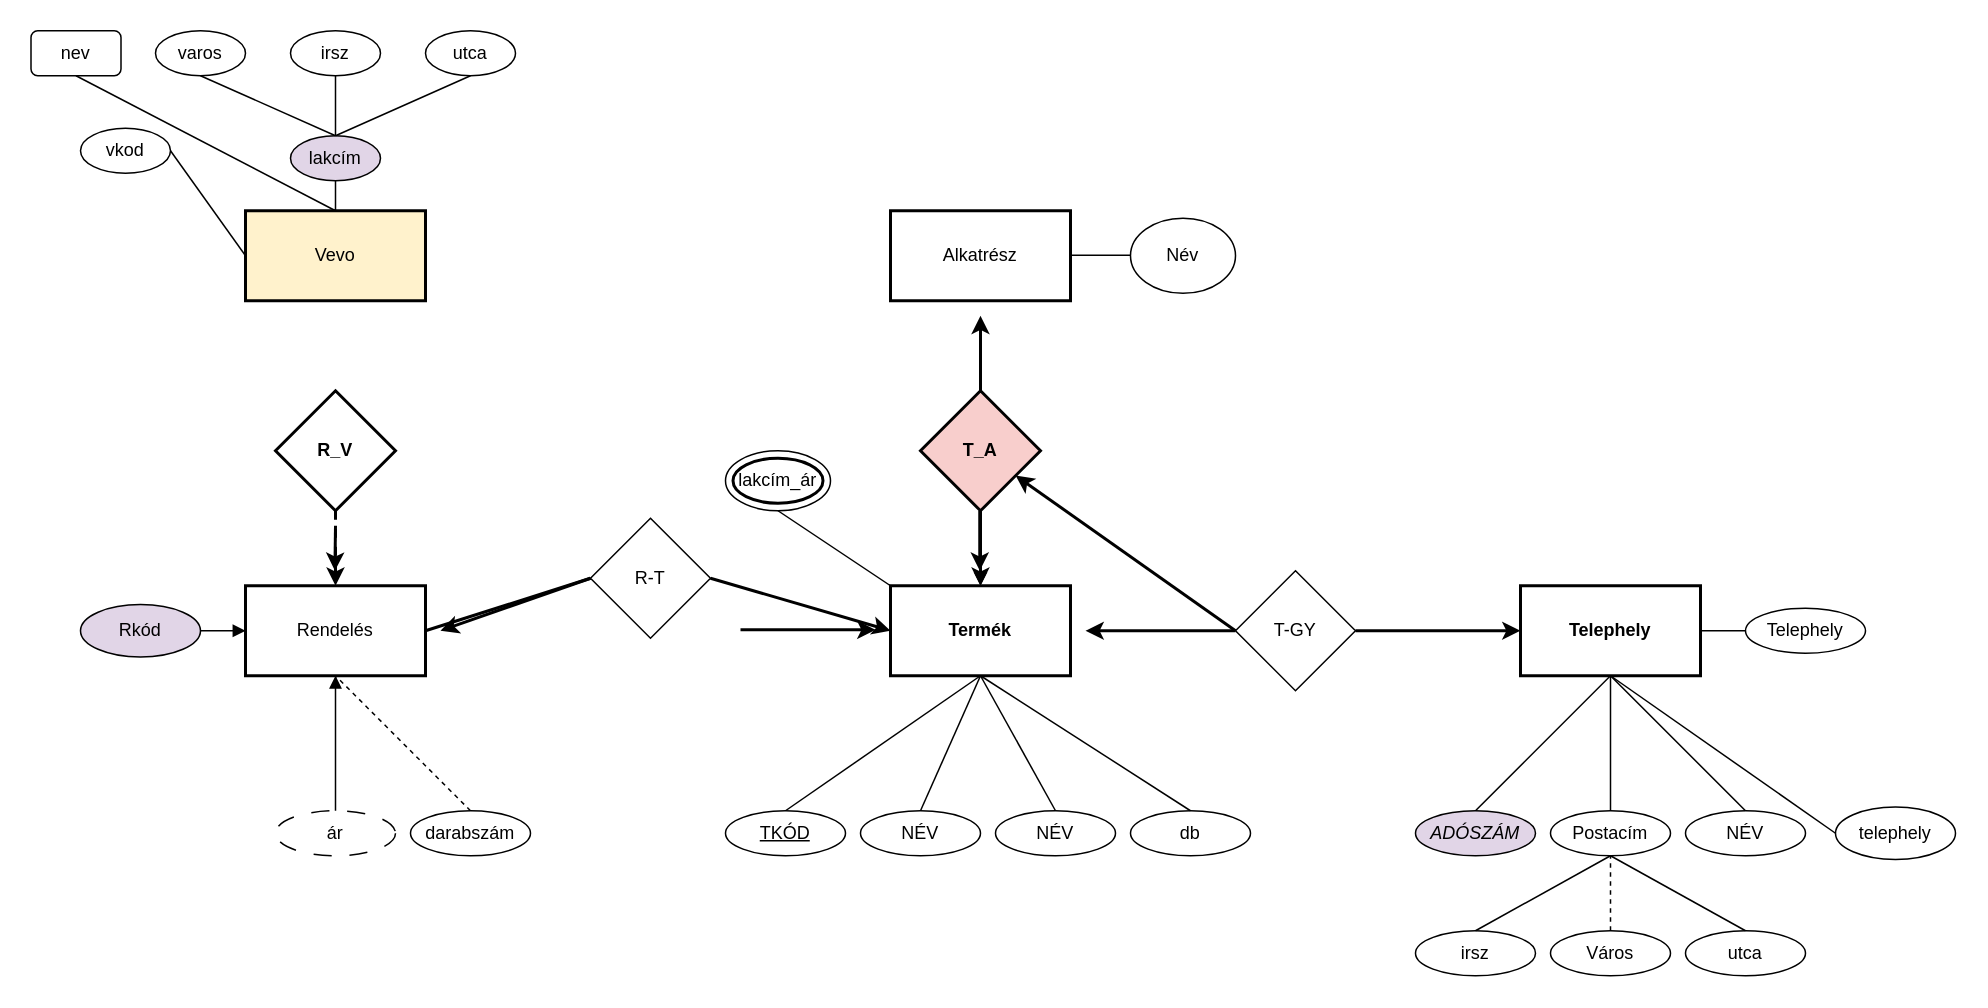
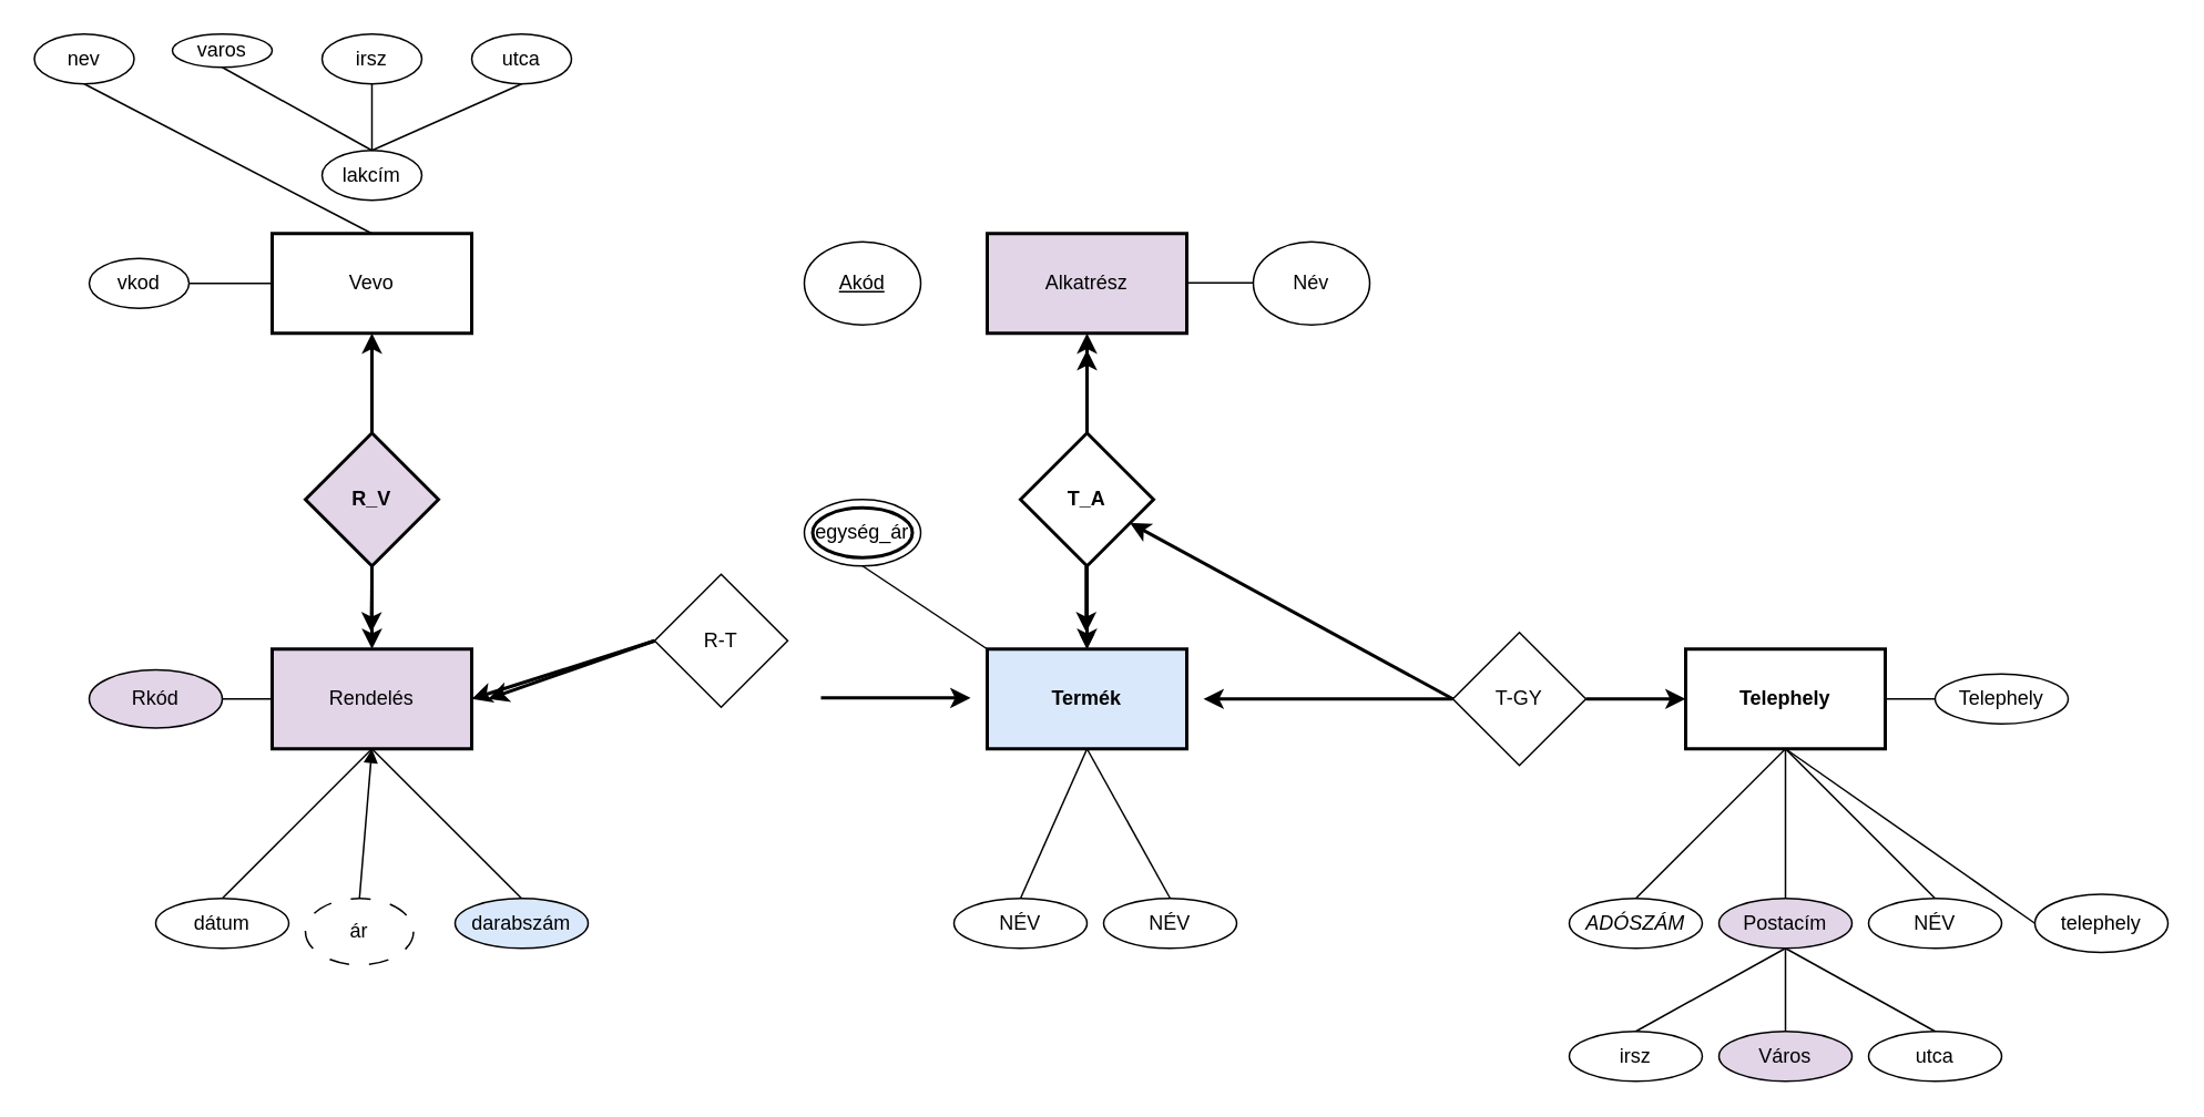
- <mxCell id="60" value="nev" style="whiteSpace=wrap;html=1;rounded=1;" vertex="1" parent="1"><mxGeometry x="20" y="20" width="60" height="30" as="geometry" /></mxCell>
+ <mxCell id="60" value="nev" style="ellipse;whiteSpace=wrap;html=1;" vertex="1" parent="1"><mxGeometry x="20" y="20" width="60" height="30" as="geometry" /></mxCell>
- <mxCell id="57" value="varos" style="ellipse;whiteSpace=wrap;html=1;" vertex="1" parent="1"><mxGeometry x="103" y="20" width="60" height="30" as="geometry" /></mxCell>
+ <mxCell id="57" value="varos" style="ellipse;whiteSpace=wrap;html=1;" vertex="1" parent="1"><mxGeometry x="103" y="20" width="60" height="20" as="geometry" /></mxCell>
- <mxCell id="61" value="vkod" style="ellipse;whiteSpace=wrap;html=1;" vertex="1" parent="1"><mxGeometry x="53" y="85" width="60" height="30" as="geometry" /></mxCell>
+ <mxCell id="61" value="vkod" style="ellipse;whiteSpace=wrap;html=1;" vertex="1" parent="1"><mxGeometry x="53" y="155" width="60" height="30" as="geometry" /></mxCell>
- <mxCell id="56" value="lakcím" style="ellipse;whiteSpace=wrap;html=1;fillColor=#e1d5e7;" vertex="1" parent="1"><mxGeometry x="193" y="90" width="60" height="30" as="geometry" /></mxCell>
+ <mxCell id="56" value="lakcím" style="ellipse;whiteSpace=wrap;html=1;" vertex="1" parent="1"><mxGeometry x="193" y="90" width="60" height="30" as="geometry" /></mxCell>
- <mxCell id="67" value="" style="endArrow=none;html=1;rounded=0;exitX=0.5;exitY=0;exitDx=0;exitDy=0;entryX=0.5;entryY=1;entryDx=0;entryDy=0;" edge="1" parent="1" source="55" target="56"><mxGeometry width="50" height="50" relative="1" as="geometry"><mxPoint x="593" y="290" as="sourcePoint" /><mxPoint x="643" y="240" as="targetPoint" /></mxGeometry></mxCell>
- <mxCell id="55" value="Vevo" style="rounded=0;whiteSpace=wrap;html=1;strokeWidth=2;fillColor=#fff2cc;" vertex="1" parent="1"><mxGeometry x="163" y="140" width="120" height="60" as="geometry" /></mxCell>
+ <mxCell id="55" value="Vevo" style="rounded=0;whiteSpace=wrap;html=1;strokeWidth=2;" vertex="1" parent="1"><mxGeometry x="163" y="140" width="120" height="60" as="geometry" /></mxCell>
+ <mxCell id="33" value="&lt;u&gt;Akód&lt;/u&gt;" style="ellipse;whiteSpace=wrap;html=1;" parent="1" vertex="1"><mxGeometry x="483" y="145" width="70" height="50" as="geometry" /></mxCell>
- <mxCell id="32" value="Alkatrész" style="rounded=0;whiteSpace=wrap;html=1;strokeWidth=2;" parent="1" vertex="1"><mxGeometry x="593" y="140" width="120" height="60" as="geometry" /></mxCell>
+ <mxCell id="32" value="Alkatrész" style="rounded=0;whiteSpace=wrap;html=1;strokeWidth=2;fillColor=#e1d5e7;" parent="1" vertex="1"><mxGeometry x="593" y="140" width="120" height="60" as="geometry" /></mxCell>
+ <mxCell id="35" value="" style="endArrow=classic;html=1;rounded=0;strokeWidth=2;entryX=0.5;entryY=1;entryDx=0;entryDy=0;exitX=0.5;exitY=0;exitDx=0;exitDy=0;" parent="1" source="29" target="32" edge="1"><mxGeometry width="50" height="50" relative="1" as="geometry"><mxPoint x="652.66" y="210" as="sourcePoint" /><mxPoint x="652.66" y="250" as="targetPoint" /></mxGeometry></mxCell>
+ <mxCell id="73" value="" style="endArrow=classic;html=1;rounded=0;strokeWidth=2;exitX=0.5;exitY=0;exitDx=0;exitDy=0;entryX=0.5;entryY=1;entryDx=0;entryDy=0;" edge="1" parent="1" source="54" target="55"><mxGeometry width="50" height="50" relative="1" as="geometry"><mxPoint x="283" y="380" as="sourcePoint" /><mxPoint x="223" y="210" as="targetPoint" /><Array as="points" /></mxGeometry></mxCell>
- <mxCell id="54" value="&lt;b&gt;R_V&lt;/b&gt;" style="rhombus;whiteSpace=wrap;html=1;strokeWidth=2;" vertex="1" parent="1"><mxGeometry x="183" y="260" width="80" height="80" as="geometry" /></mxCell>
+ <mxCell id="54" value="&lt;b&gt;R_V&lt;/b&gt;" style="rhombus;whiteSpace=wrap;html=1;strokeWidth=2;fillColor=#e1d5e7;" vertex="1" parent="1"><mxGeometry x="183" y="260" width="80" height="80" as="geometry" /></mxCell>
- <mxCell id="29" value="&lt;b&gt;T_A&lt;/b&gt;" style="rhombus;whiteSpace=wrap;html=1;strokeWidth=2;fillColor=#f8cecc;" parent="1" vertex="1"><mxGeometry x="613" y="260" width="80" height="80" as="geometry" /></mxCell>
+ <mxCell id="29" value="&lt;b&gt;T_A&lt;/b&gt;" style="rhombus;whiteSpace=wrap;html=1;strokeWidth=2;" parent="1" vertex="1"><mxGeometry x="613" y="260" width="80" height="80" as="geometry" /></mxCell>
- <mxCell id="63" value="lakcím_ár" style="ellipse;whiteSpace=wrap;html=1;strokeWidth=2;" vertex="1" parent="1"><mxGeometry x="488" y="305" width="60" height="30" as="geometry" /></mxCell>
+ <mxCell id="63" value="egység_ár" style="ellipse;whiteSpace=wrap;html=1;strokeWidth=2;" vertex="1" parent="1"><mxGeometry x="488" y="305" width="60" height="30" as="geometry" /></mxCell>
- <mxCell id="72" value="" style="endArrow=classic;html=1;rounded=0;strokeWidth=2;entryX=0.5;entryY=0;entryDx=0;entryDy=0;exitX=0.5;exitY=1;exitDx=0;exitDy=0;dashed=1;" edge="1" parent="1" source="54" target="38"><mxGeometry width="50" height="50" relative="1" as="geometry"><mxPoint x="662.5" y="350" as="sourcePoint" /><mxPoint x="662.5" y="390" as="targetPoint" /></mxGeometry></mxCell>
+ <mxCell id="72" value="" style="endArrow=classic;html=1;rounded=0;strokeWidth=2;entryX=0.5;entryY=0;entryDx=0;entryDy=0;exitX=0.5;exitY=1;exitDx=0;exitDy=0;" edge="1" parent="1" source="54" target="38"><mxGeometry width="50" height="50" relative="1" as="geometry"><mxPoint x="662.5" y="350" as="sourcePoint" /><mxPoint x="662.5" y="390" as="targetPoint" /></mxGeometry></mxCell>
- <mxCell id="50" value="" style="endArrow=classic;html=1;rounded=0;strokeWidth=2;entryX=0;entryY=0.5;entryDx=0;entryDy=0;exitX=1;exitY=0.5;exitDx=0;exitDy=0;" edge="1" parent="1" source="39" target="2"><mxGeometry width="50" height="50" relative="1" as="geometry"><mxPoint x="493" y="410" as="sourcePoint" /><mxPoint x="303" y="430" as="targetPoint" /></mxGeometry></mxCell>
- <mxCell id="46" value="" style="endArrow=none;html=1;rounded=0;entryX=1;entryY=0.5;entryDx=0;entryDy=0;exitX=0;exitY=0.5;exitDx=0;exitDy=0;strokeWidth=2;" edge="1" parent="1" source="39" target="38"><mxGeometry width="50" height="50" relative="1" as="geometry"><mxPoint x="323" y="460" as="sourcePoint" /><mxPoint x="373" y="410" as="targetPoint" /></mxGeometry></mxCell>
+ <mxCell id="46" value="" style="endArrow=classic;html=1;rounded=0;entryX=1;entryY=0.5;entryDx=0;entryDy=0;exitX=0;exitY=0.5;exitDx=0;exitDy=0;strokeWidth=2;" edge="1" parent="1" source="39" target="38"><mxGeometry width="50" height="50" relative="1" as="geometry"><mxPoint x="323" y="460" as="sourcePoint" /><mxPoint x="373" y="410" as="targetPoint" /></mxGeometry></mxCell>
- <mxCell id="49" value="" style="endArrow=block;html=1;rounded=0;exitX=1;exitY=0.5;exitDx=0;exitDy=0;entryX=0;entryY=0.5;entryDx=0;entryDy=0;" edge="1" parent="1" source="48" target="38"><mxGeometry width="50" height="50" relative="1" as="geometry"><mxPoint x="143" y="420" as="sourcePoint" /><mxPoint x="173" y="340" as="targetPoint" /></mxGeometry></mxCell>
+ <mxCell id="49" value="" style="endArrow=none;html=1;rounded=0;exitX=1;exitY=0.5;exitDx=0;exitDy=0;entryX=0;entryY=0.5;entryDx=0;entryDy=0;" edge="1" parent="1" source="48" target="38"><mxGeometry width="50" height="50" relative="1" as="geometry"><mxPoint x="143" y="420" as="sourcePoint" /><mxPoint x="173" y="340" as="targetPoint" /></mxGeometry></mxCell>
- <mxCell id="38" value="Rendelés" style="rounded=0;whiteSpace=wrap;html=1;strokeWidth=2;" vertex="1" parent="1"><mxGeometry x="163" y="390" width="120" height="60" as="geometry" /></mxCell>
+ <mxCell id="38" value="Rendelés" style="rounded=0;whiteSpace=wrap;html=1;strokeWidth=2;fillColor=#e1d5e7;" vertex="1" parent="1"><mxGeometry x="163" y="390" width="120" height="60" as="geometry" /></mxCell>
- <mxCell id="2" value="&lt;b&gt;Termék&lt;/b&gt;" style="rounded=0;whiteSpace=wrap;html=1;strokeWidth=2;" parent="1" vertex="1"><mxGeometry x="593" y="390" width="120" height="60" as="geometry" /></mxCell>
+ <mxCell id="2" value="&lt;b&gt;Termék&lt;/b&gt;" style="rounded=0;whiteSpace=wrap;html=1;strokeWidth=2;fillColor=#dae8fc;" parent="1" vertex="1"><mxGeometry x="593" y="390" width="120" height="60" as="geometry" /></mxCell>
- <mxCell id="3" value="T-GY" style="rhombus;whiteSpace=wrap;html=1;" parent="1" vertex="1"><mxGeometry x="823" y="380" width="80" height="80" as="geometry" /></mxCell>
+ <mxCell id="3" value="T-GY" style="rhombus;whiteSpace=wrap;html=1;" parent="1" vertex="1"><mxGeometry x="873" y="380" width="80" height="80" as="geometry" /></mxCell>
- <mxCell id="45" value="" style="endArrow=none;html=1;rounded=0;exitX=0.5;exitY=0;exitDx=0;exitDy=0;entryX=0.5;entryY=1;entryDx=0;entryDy=0;dashed=1;" edge="1" parent="1" source="42" target="38"><mxGeometry width="50" height="50" relative="1" as="geometry"><mxPoint x="423" y="510" as="sourcePoint" /><mxPoint x="473" y="460" as="targetPoint" /></mxGeometry></mxCell>
+ <mxCell id="45" value="" style="endArrow=none;html=1;rounded=0;exitX=0.5;exitY=0;exitDx=0;exitDy=0;entryX=0.5;entryY=1;entryDx=0;entryDy=0;" edge="1" parent="1" source="42" target="38"><mxGeometry width="50" height="50" relative="1" as="geometry"><mxPoint x="423" y="510" as="sourcePoint" /><mxPoint x="473" y="460" as="targetPoint" /></mxGeometry></mxCell>
+ <mxCell id="43" value="" style="endArrow=none;html=1;rounded=0;exitX=0.5;exitY=0;exitDx=0;exitDy=0;entryX=0.5;entryY=1;entryDx=0;entryDy=0;" edge="1" parent="1" source="40" target="38"><mxGeometry width="50" height="50" relative="1" as="geometry"><mxPoint x="423" y="510" as="sourcePoint" /><mxPoint x="193" y="460" as="targetPoint" /></mxGeometry></mxCell>
- <mxCell id="14" value="" style="endArrow=none;html=1;rounded=0;exitX=0.5;exitY=0;exitDx=0;exitDy=0;entryX=0.5;entryY=1;entryDx=0;entryDy=0;" parent="1" source="5" target="2" edge="1"><mxGeometry width="50" height="50" relative="1" as="geometry"><mxPoint x="853" y="510" as="sourcePoint" /><mxPoint x="623" y="460" as="targetPoint" /></mxGeometry></mxCell>
- <mxCell id="16" value="" style="endArrow=none;html=1;rounded=0;exitX=0.5;exitY=0;exitDx=0;exitDy=0;entryX=0.5;entryY=1;entryDx=0;entryDy=0;" parent="1" source="7" target="2" edge="1"><mxGeometry width="50" height="50" relative="1" as="geometry"><mxPoint x="853" y="510" as="sourcePoint" /><mxPoint x="903" y="460" as="targetPoint" /></mxGeometry></mxCell>
+ <mxCell id="40" value="dátum" style="ellipse;whiteSpace=wrap;html=1;" vertex="1" parent="1"><mxGeometry x="93" y="540" width="80" height="30" as="geometry" /></mxCell>
- <mxCell id="41" value="ár" style="ellipse;whiteSpace=wrap;html=1;dashed=1;dashPattern=12 12;" vertex="1" parent="1"><mxGeometry x="183" y="540" width="80" height="30" as="geometry" /></mxCell>
+ <mxCell id="41" value="ár" style="ellipse;whiteSpace=wrap;html=1;dashed=1;dashPattern=12 12;" vertex="1" parent="1"><mxGeometry x="183" y="540" width="65" height="40" as="geometry" /></mxCell>
- <mxCell id="42" value="darabszám" style="ellipse;whiteSpace=wrap;html=1;" vertex="1" parent="1"><mxGeometry x="273" y="540" width="80" height="30" as="geometry" /></mxCell>
+ <mxCell id="42" value="darabszám" style="ellipse;whiteSpace=wrap;html=1;fillColor=#dae8fc;" vertex="1" parent="1"><mxGeometry x="273" y="540" width="80" height="30" as="geometry" /></mxCell>
- <mxCell id="5" value="&lt;u&gt;TKÓD&lt;/u&gt;" style="ellipse;whiteSpace=wrap;html=1;" parent="1" vertex="1"><mxGeometry x="483" y="540" width="80" height="30" as="geometry" /></mxCell>
- <mxCell id="7" value="db" style="ellipse;whiteSpace=wrap;html=1;" parent="1" vertex="1"><mxGeometry x="753" y="540" width="80" height="30" as="geometry" /></mxCell>
- <mxCell id="8" value="&lt;i&gt;ADÓSZÁM&lt;/i&gt;" style="ellipse;whiteSpace=wrap;html=1;fillColor=#e1d5e7;" parent="1" vertex="1"><mxGeometry x="943" y="540" width="80" height="30" as="geometry" /></mxCell>
+ <mxCell id="8" value="&lt;i&gt;ADÓSZÁM&lt;/i&gt;" style="ellipse;whiteSpace=wrap;html=1;" parent="1" vertex="1"><mxGeometry x="943" y="540" width="80" height="30" as="geometry" /></mxCell>
- <mxCell id="9" value="Postacím" style="ellipse;whiteSpace=wrap;html=1;" parent="1" vertex="1"><mxGeometry x="1033" y="540" width="80" height="30" as="geometry" /></mxCell>
+ <mxCell id="9" value="Postacím" style="ellipse;whiteSpace=wrap;html=1;fillColor=#e1d5e7;" parent="1" vertex="1"><mxGeometry x="1033" y="540" width="80" height="30" as="geometry" /></mxCell>
- <mxCell id="26" value="" style="endArrow=none;html=1;rounded=0;entryX=0.5;entryY=1;entryDx=0;entryDy=0;exitX=0.5;exitY=0;exitDx=0;exitDy=0;dashed=1;" parent="1" source="12" target="9" edge="1"><mxGeometry width="50" height="50" relative="1" as="geometry"><mxPoint x="1063" y="630" as="sourcePoint" /><mxPoint x="1113" y="580" as="targetPoint" /></mxGeometry></mxCell>
+ <mxCell id="26" value="" style="endArrow=none;html=1;rounded=0;entryX=0.5;entryY=1;entryDx=0;entryDy=0;exitX=0.5;exitY=0;exitDx=0;exitDy=0;" parent="1" source="12" target="9" edge="1"><mxGeometry width="50" height="50" relative="1" as="geometry"><mxPoint x="1063" y="630" as="sourcePoint" /><mxPoint x="1113" y="580" as="targetPoint" /></mxGeometry></mxCell>
- <mxCell id="12" value="Város" style="ellipse;whiteSpace=wrap;html=1;" parent="1" vertex="1"><mxGeometry x="1033" y="620" width="80" height="30" as="geometry" /></mxCell>
+ <mxCell id="12" value="Város" style="ellipse;whiteSpace=wrap;html=1;fillColor=#e1d5e7;" parent="1" vertex="1"><mxGeometry x="1033" y="620" width="80" height="30" as="geometry" /></mxCell>
